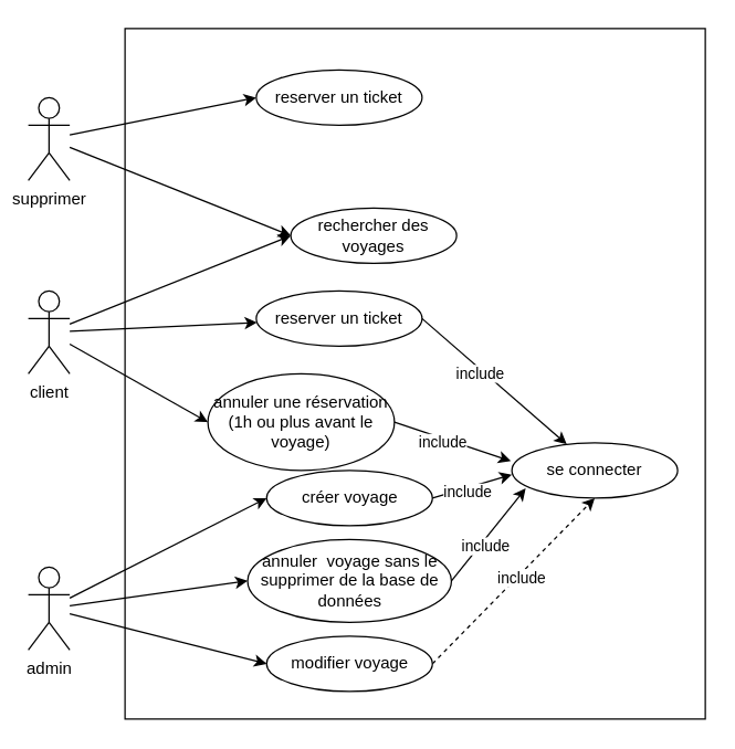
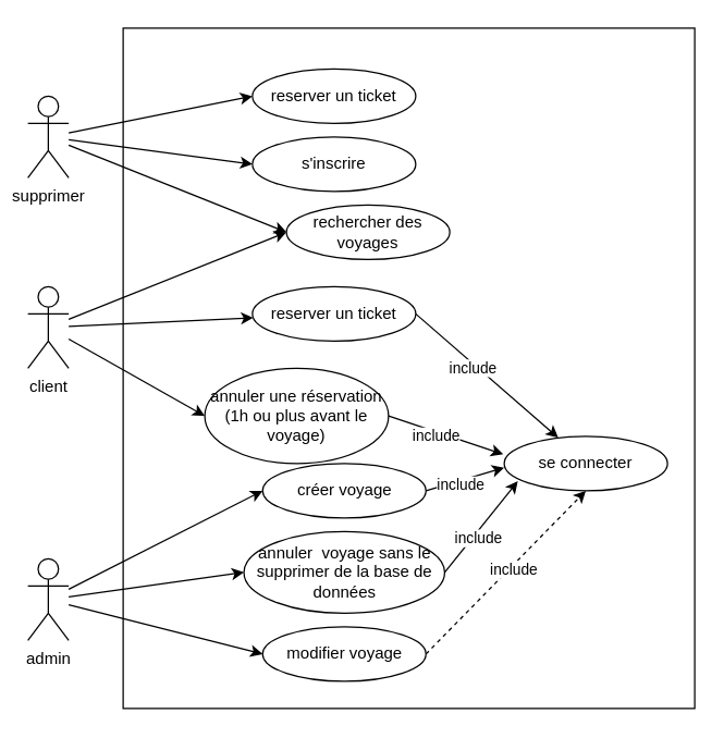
+ <mxCell id="4" style="edgeStyle=none;html=1;entryX=0;entryY=0.5;entryDx=0;entryDy=0;" edge="1" parent="1" source="6" target="12"><mxGeometry relative="1" as="geometry" /></mxCell>
+ <mxCell id="12" value="s'inscrire" style="ellipse;whiteSpace=wrap;html=1;" vertex="1" parent="1"><mxGeometry x="185" y="100" width="120" height="40" as="geometry" /></mxCell>
